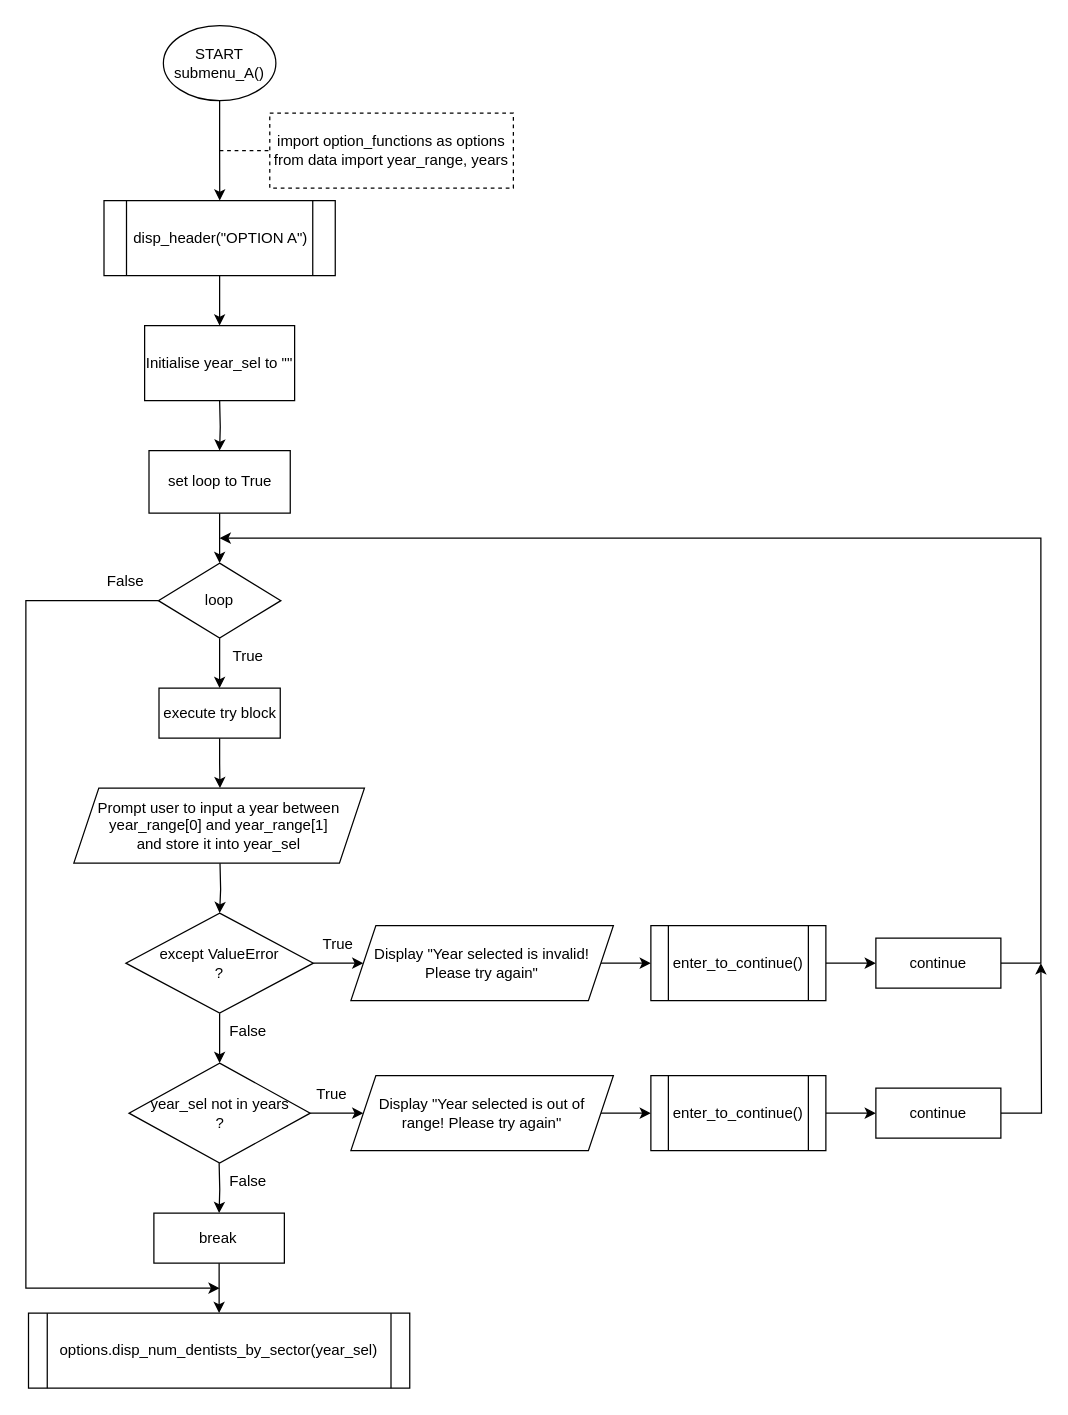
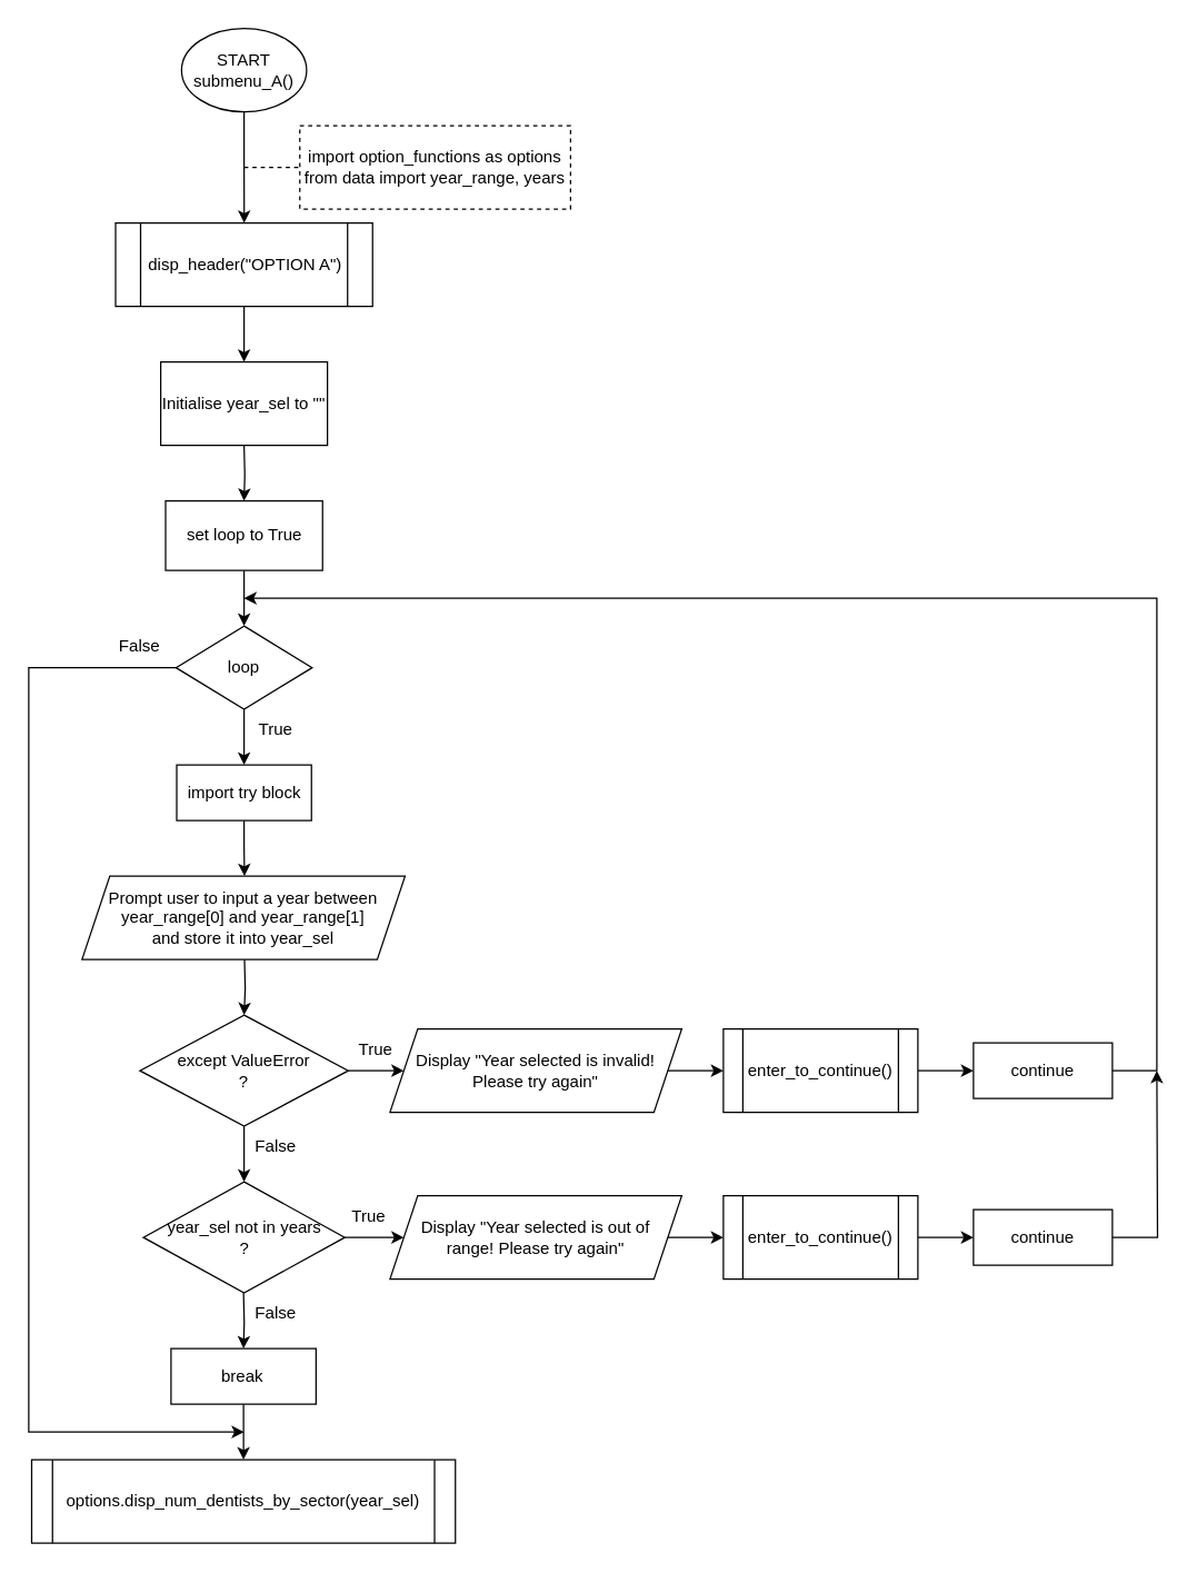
- <mxCell id="18" value="execute try block" style="rounded=0;whiteSpace=wrap;html=1;" vertex="1" parent="1"><mxGeometry x="126.5" y="550" width="97" height="40" as="geometry" /></mxCell>
+ <mxCell id="18" value="import try block" style="rounded=0;whiteSpace=wrap;html=1;" vertex="1" parent="1"><mxGeometry x="126.5" y="550" width="97" height="40" as="geometry" /></mxCell>
